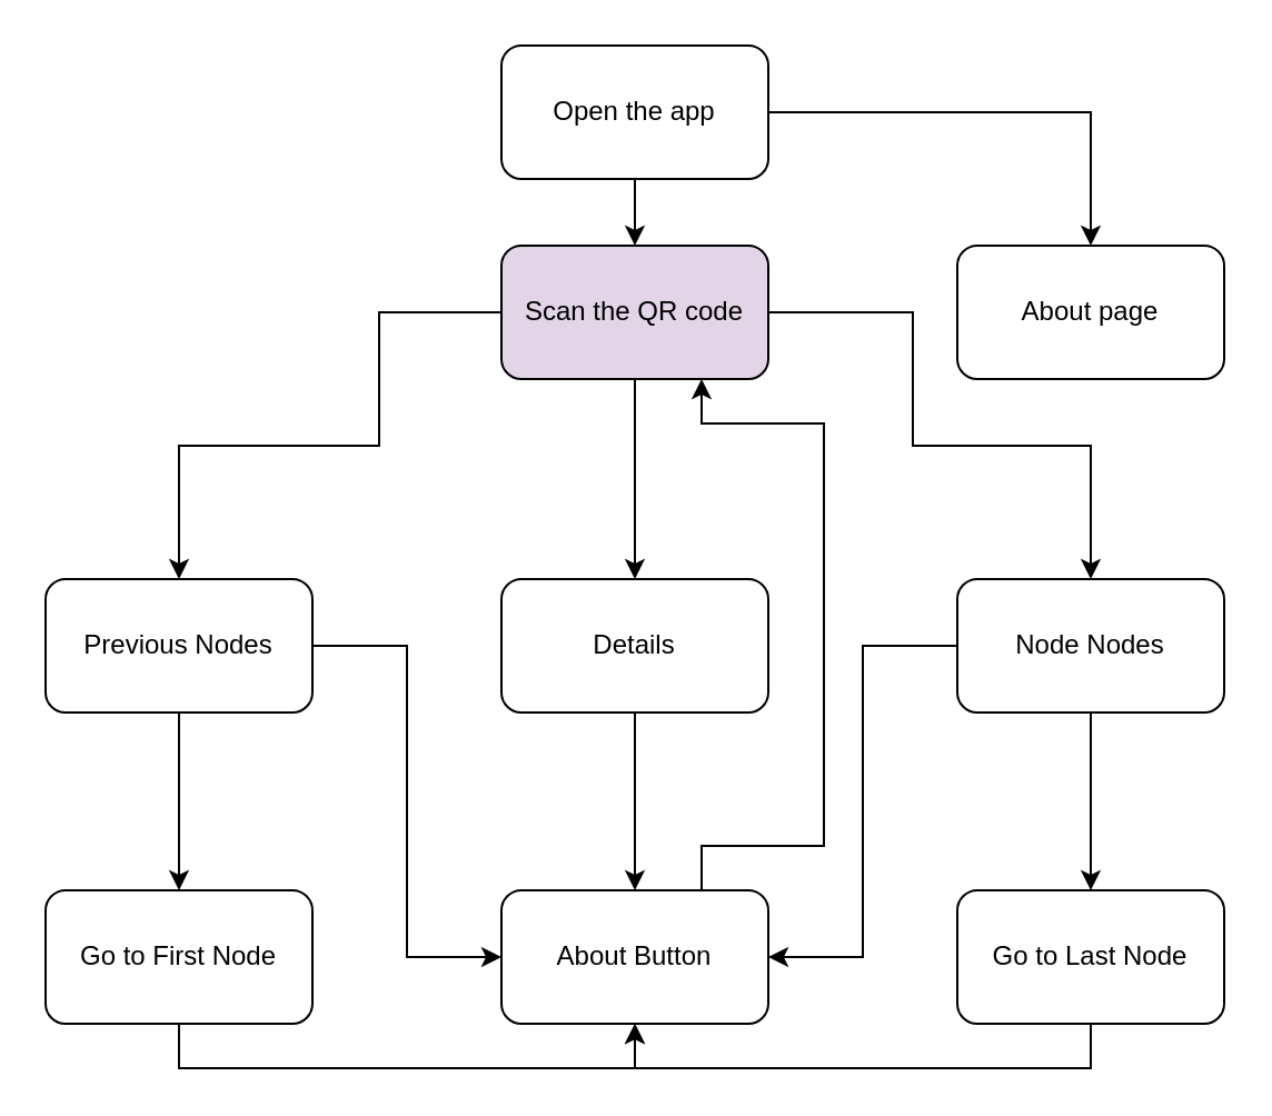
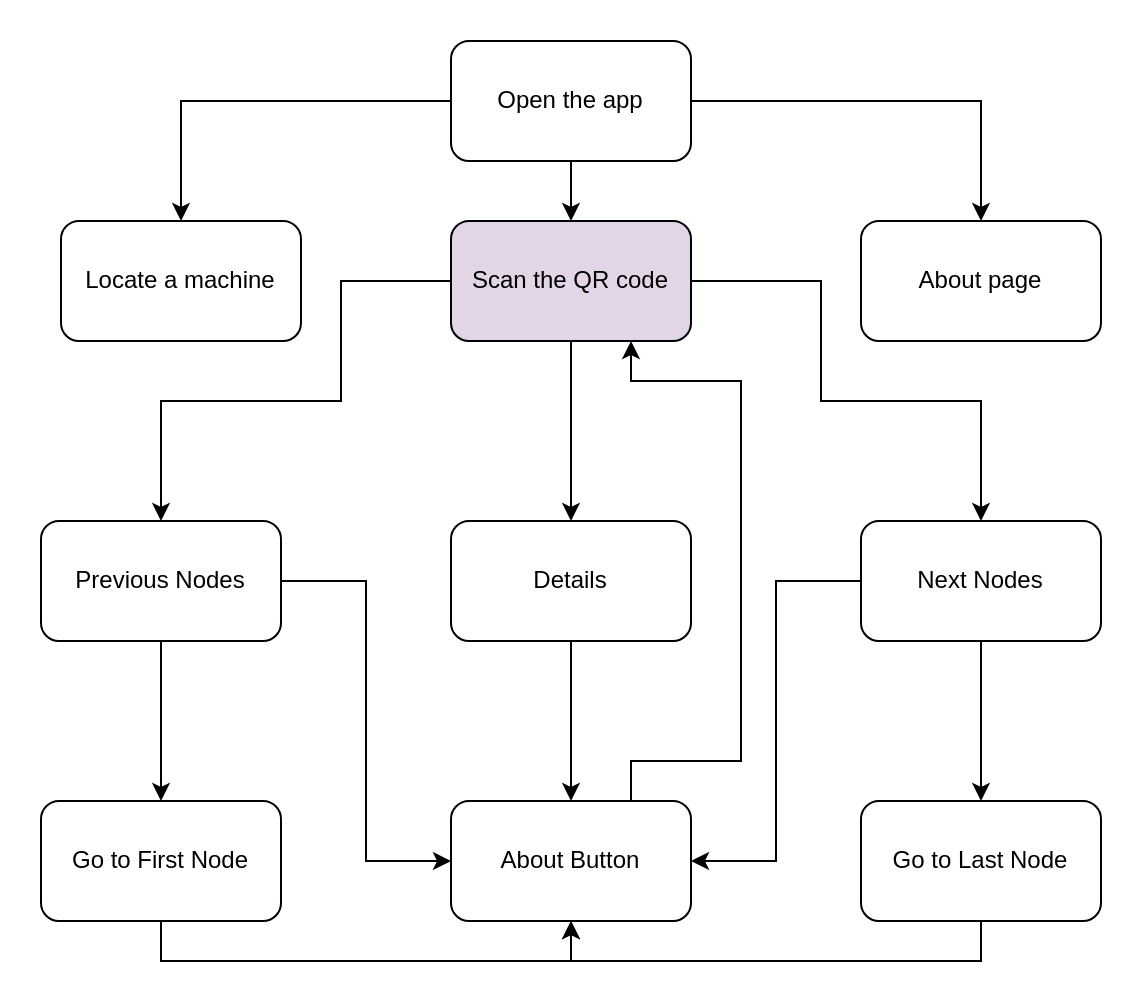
+ <mxCell id="4" style="edgeStyle=orthogonalEdgeStyle;rounded=0;orthogonalLoop=1;jettySize=auto;html=1;" edge="1" parent="1" source="5" target="11"><mxGeometry relative="1" as="geometry" /></mxCell>
+ <mxCell id="11" value="Locate a machine" style="rounded=1;whiteSpace=wrap;html=1;" vertex="1" parent="1"><mxGeometry x="30" y="110" width="120" height="60" as="geometry" /></mxCell>
- <mxCell id="16" value="Node Nodes" style="rounded=1;whiteSpace=wrap;html=1;" vertex="1" parent="1"><mxGeometry x="430" y="260" width="120" height="60" as="geometry" /></mxCell>
+ <mxCell id="16" value="Next Nodes" style="rounded=1;whiteSpace=wrap;html=1;" vertex="1" parent="1"><mxGeometry x="430" y="260" width="120" height="60" as="geometry" /></mxCell>
